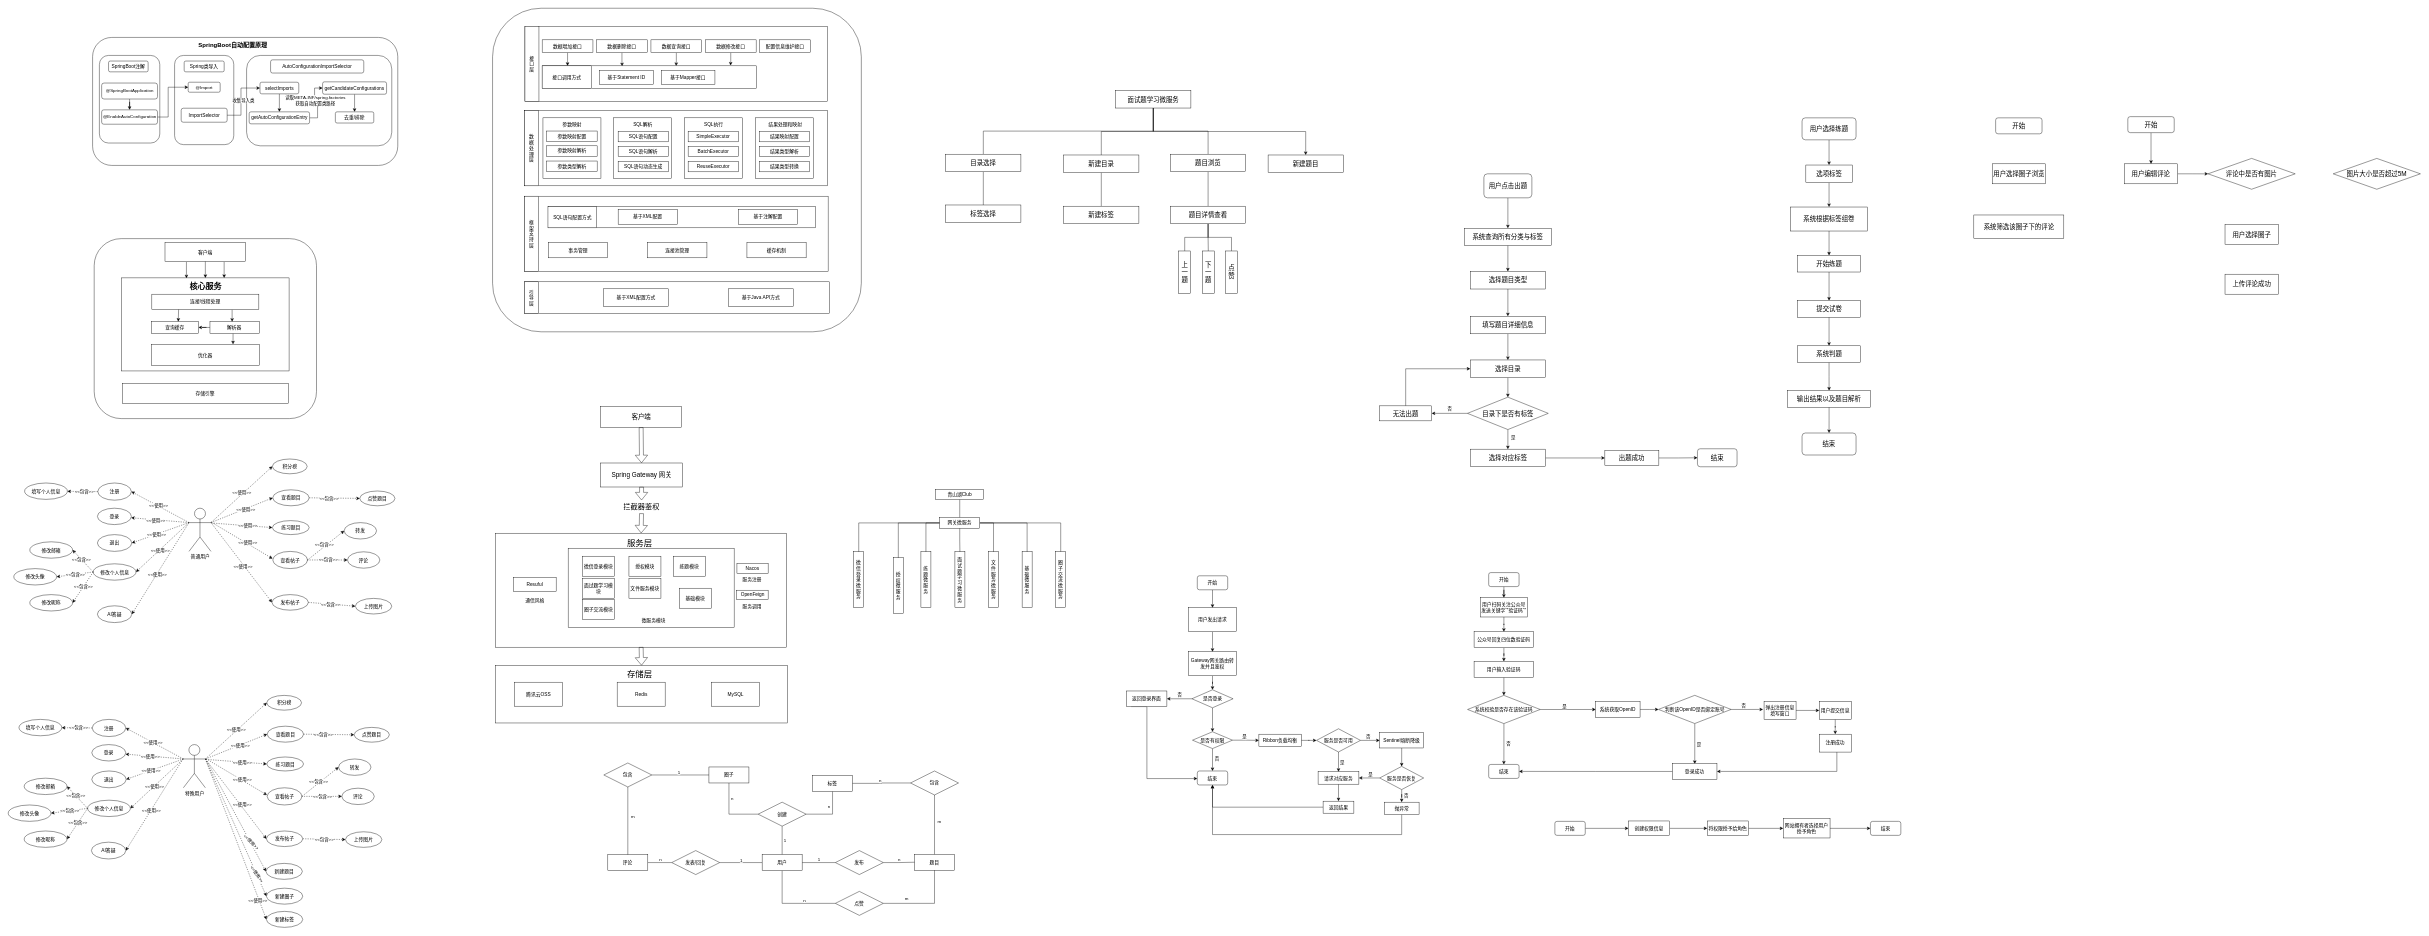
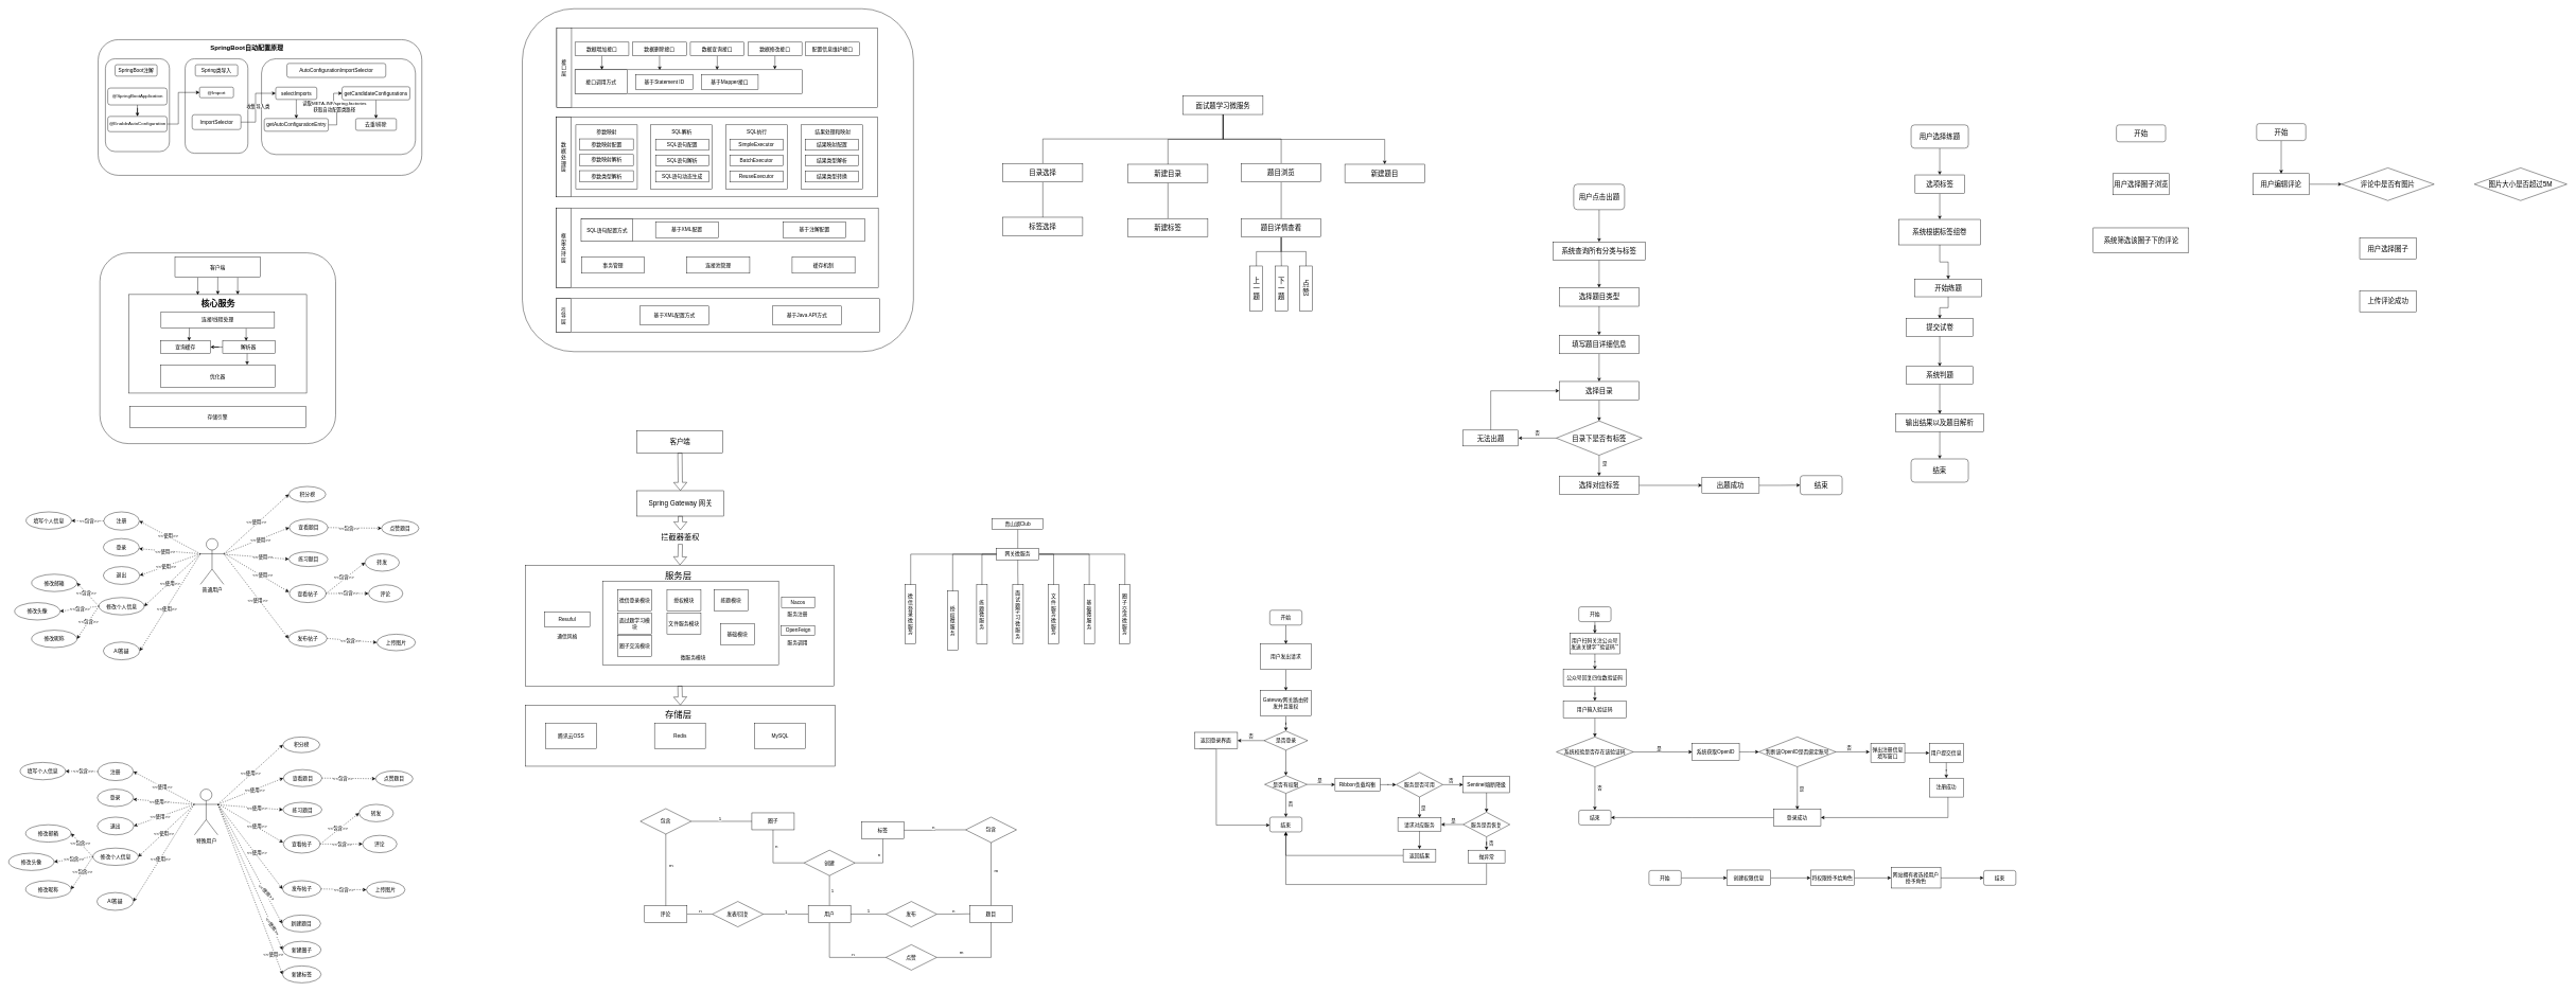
- <mxCell id="429" value="&lt;span style=&quot;font-size: 16px;&quot;&gt;开始练题&lt;/span&gt;" style="rounded=0;whiteSpace=wrap;html=1;flipV=0;" parent="1" vertex="1"><mxGeometry x="4493.5" y="638" width="158" height="41.5" as="geometry" /></mxCell>
+ <mxCell id="429" value="&lt;span style=&quot;font-size: 16px;&quot;&gt;开始练题&lt;/span&gt;" style="rounded=0;whiteSpace=wrap;html=1;flipV=0;" parent="1" vertex="1"><mxGeometry x="4513.5" y="658" width="158" height="41.5" as="geometry" /></mxCell>
